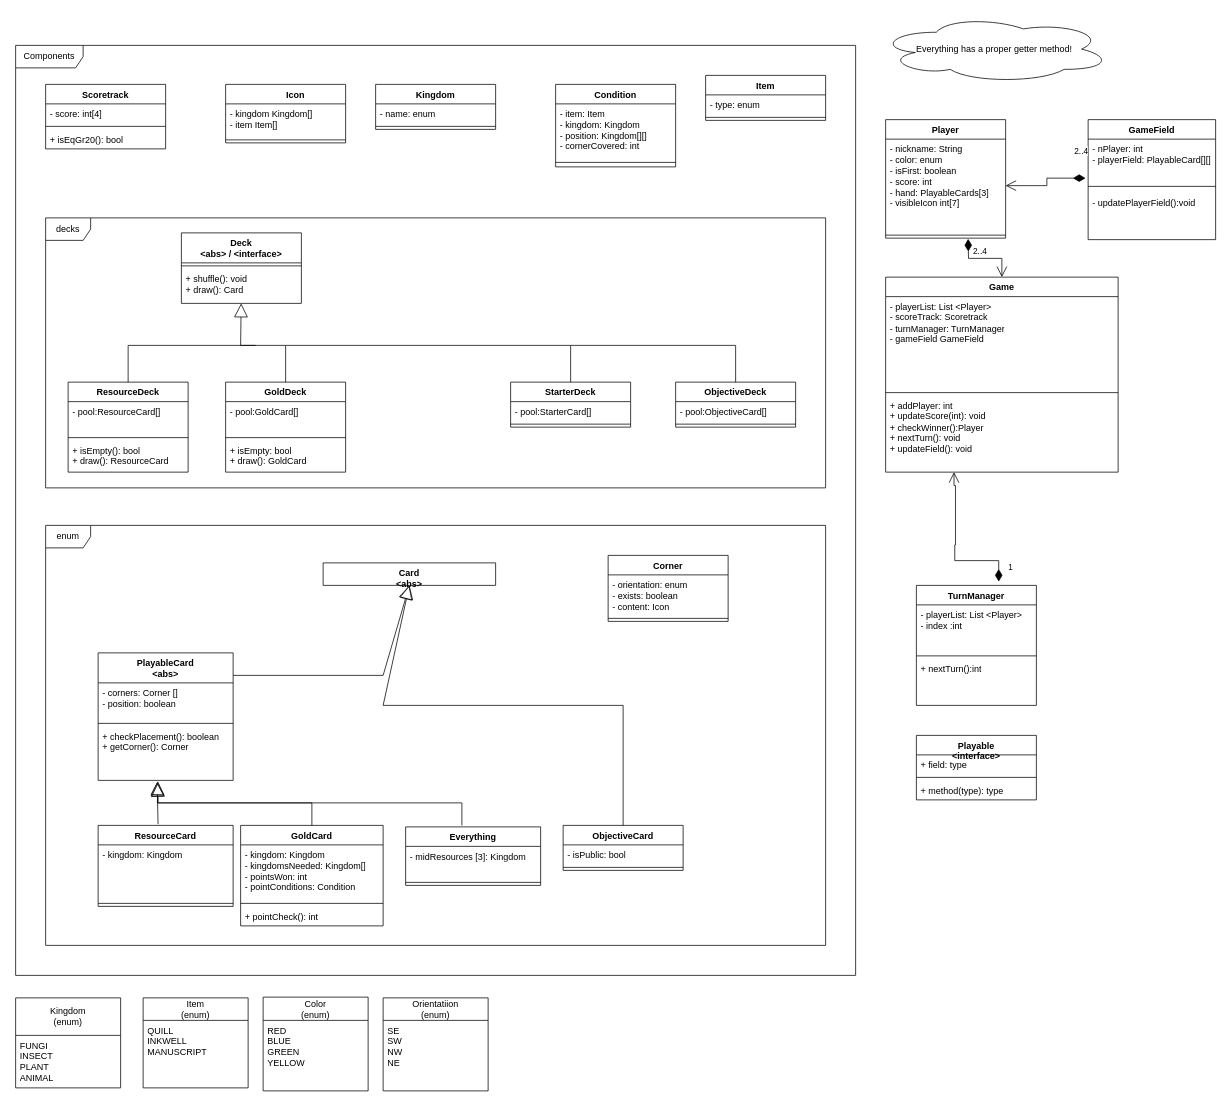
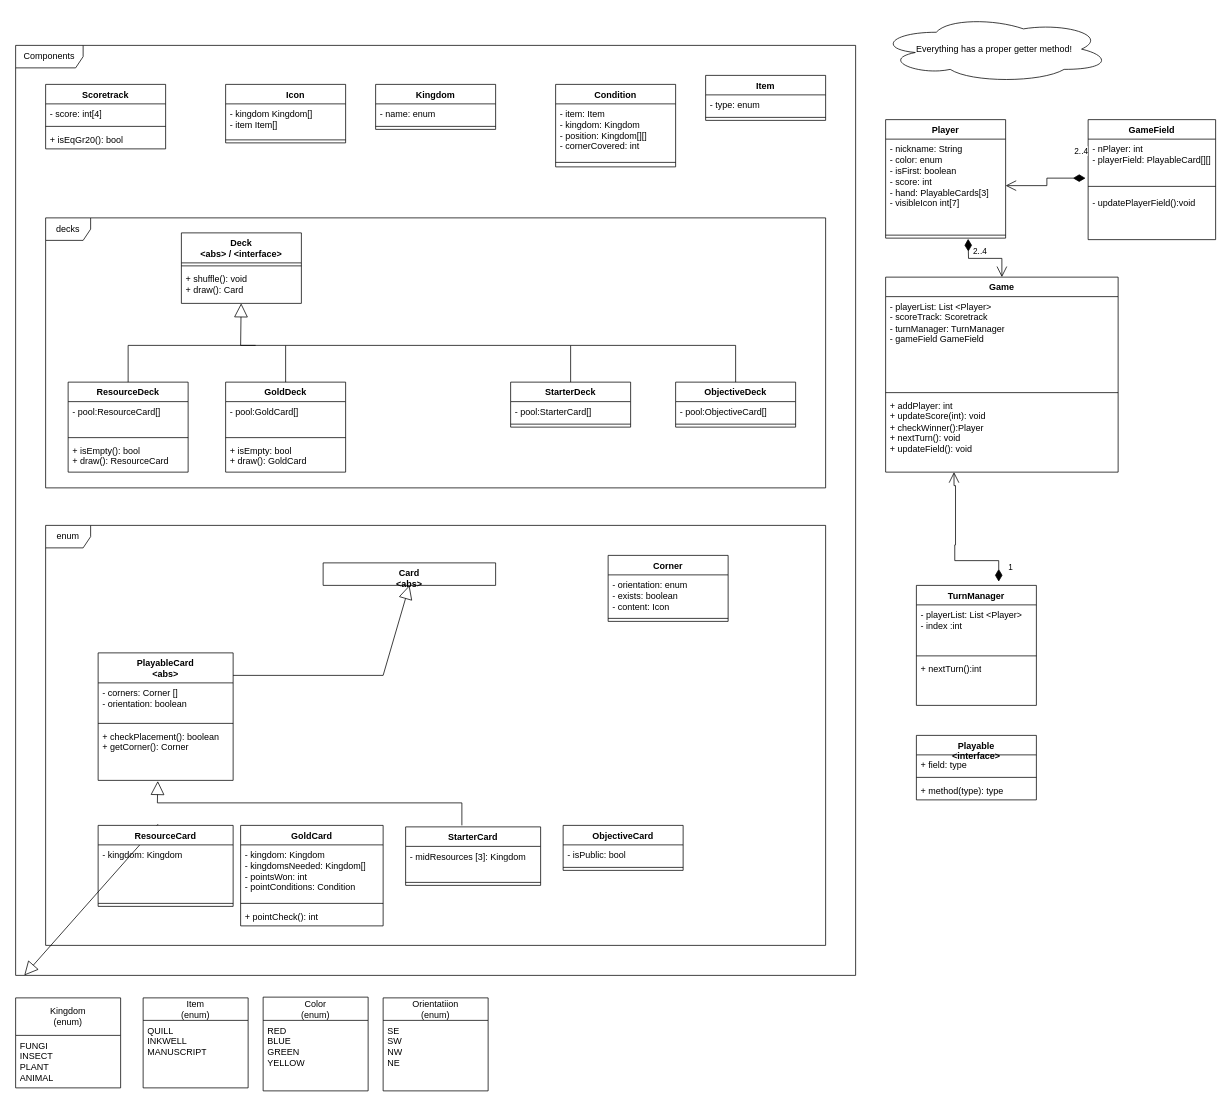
- <mxCell id="5" value="&lt;div&gt;- corners: Corner []&lt;/div&gt;&lt;div&gt;- position: boolean&lt;br&gt;&lt;/div&gt;" style="text;strokeColor=none;fillColor=none;align=left;verticalAlign=top;spacingLeft=4;spacingRight=4;overflow=hidden;rotatable=0;points=[[0,0.5],[1,0.5]];portConstraint=eastwest;whiteSpace=wrap;html=1;" parent="4" vertex="1"><mxGeometry y="40" width="180" height="50" as="geometry" /></mxCell>
+ <mxCell id="5" value="&lt;div&gt;- corners: Corner []&lt;/div&gt;&lt;div&gt;- orientation: boolean&lt;br&gt;&lt;/div&gt;" style="text;strokeColor=none;fillColor=none;align=left;verticalAlign=top;spacingLeft=4;spacingRight=4;overflow=hidden;rotatable=0;points=[[0,0.5],[1,0.5]];portConstraint=eastwest;whiteSpace=wrap;html=1;" parent="4" vertex="1"><mxGeometry y="40" width="180" height="50" as="geometry" /></mxCell>
- <mxCell id="98" value="" style="endArrow=block;endSize=16;endFill=0;html=1;rounded=0;entryX=0.5;entryY=1;entryDx=0;entryDy=0;" edge="1" parent="1" source="53" target="97"><mxGeometry width="160" relative="1" as="geometry"><mxPoint x="500" y="910" as="sourcePoint" /><mxPoint x="547.04" y="798.16" as="targetPoint" /><Array as="points"><mxPoint x="830" y="940" /><mxPoint x="510" y="940" /></Array></mxGeometry></mxCell>
- <mxCell id="8" value="" style="endArrow=block;endSize=16;endFill=0;html=1;rounded=0;entryX=0.437;entryY=1.035;entryDx=0;entryDy=0;exitX=0.444;exitY=-0.015;exitDx=0;exitDy=0;exitPerimeter=0;entryPerimeter=0;" parent="1" source="9" target="7" edge="1"><mxGeometry width="160" relative="1" as="geometry"><mxPoint x="240" y="1100" as="sourcePoint" /><mxPoint x="420" y="1150" as="targetPoint" /></mxGeometry></mxCell>
+ <mxCell id="8" value="" style="endArrow=block;endSize=16;endFill=0;html=1;rounded=0;exitX=0.444;exitY=-0.015;exitDx=0;exitDy=0;exitPerimeter=0;" parent="1" source="9" target="2" edge="1"><mxGeometry width="160" relative="1" as="geometry"><mxPoint x="240" y="1100" as="sourcePoint" /><mxPoint x="420" y="1150" as="targetPoint" /></mxGeometry></mxCell>
- <mxCell id="16" value="" style="endArrow=block;endSize=16;endFill=0;html=1;rounded=0;exitX=0.5;exitY=0;exitDx=0;exitDy=0;entryX=0.442;entryY=1.046;entryDx=0;entryDy=0;entryPerimeter=0;" parent="1" source="12" edge="1" target="7"><mxGeometry width="160" relative="1" as="geometry"><mxPoint x="320" y="1030" as="sourcePoint" /><mxPoint x="210" y="990" as="targetPoint" /><Array as="points"><mxPoint x="415" y="1070" /><mxPoint x="210" y="1070" /></Array></mxGeometry></mxCell>
- <mxCell id="78" value="Everything" style="swimlane;fontStyle=1;align=center;verticalAlign=top;childLayout=stackLayout;horizontal=1;startSize=26;horizontalStack=0;resizeParent=1;resizeParentMax=0;resizeLast=0;collapsible=1;marginBottom=0;whiteSpace=wrap;html=1;" parent="1" vertex="1"><mxGeometry x="540" y="1102" width="180" height="78" as="geometry" /></mxCell>
+ <mxCell id="78" value="StarterCard" style="swimlane;fontStyle=1;align=center;verticalAlign=top;childLayout=stackLayout;horizontal=1;startSize=26;horizontalStack=0;resizeParent=1;resizeParentMax=0;resizeLast=0;collapsible=1;marginBottom=0;whiteSpace=wrap;html=1;" parent="1" vertex="1"><mxGeometry x="540" y="1102" width="180" height="78" as="geometry" /></mxCell>
